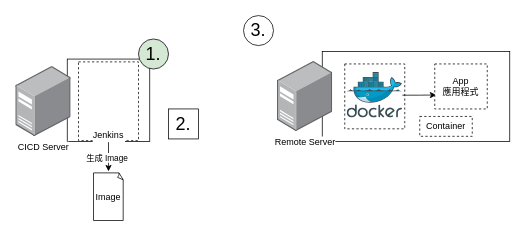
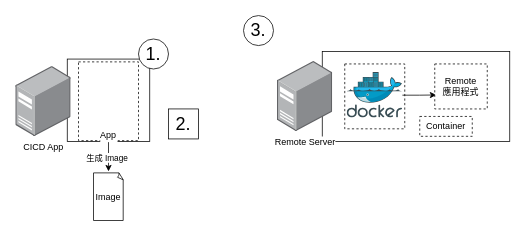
- <mxCell id="16" value="&lt;font style=&quot;font-size: 24px;&quot;&gt;1.&lt;/font&gt;" style="ellipse;whiteSpace=wrap;html=1;fillColor=#d5e8d4;" vertex="1" parent="1"><mxGeometry x="184" y="51.5" width="40" height="40" as="geometry" /></mxCell>
+ <mxCell id="16" value="&lt;font style=&quot;font-size: 24px;&quot;&gt;1.&lt;/font&gt;" style="ellipse;whiteSpace=wrap;html=1;" vertex="1" parent="1"><mxGeometry x="184" y="51.5" width="40" height="40" as="geometry" /></mxCell>
- <mxCell id="13" value="App&lt;div&gt;應用程式&lt;/div&gt;" style="rounded=0;whiteSpace=wrap;html=1;dashed=1;" parent="1" vertex="1"><mxGeometry x="579" y="84.75" width="70" height="60" as="geometry" /></mxCell>
+ <mxCell id="13" value="Remote&lt;div&gt;應用程式&lt;/div&gt;" style="rounded=0;whiteSpace=wrap;html=1;dashed=1;" parent="1" vertex="1"><mxGeometry x="579" y="84.75" width="70" height="60" as="geometry" /></mxCell>
- <mxCell id="6" value="Jenkins" style="shape=image;verticalLabelPosition=bottom;labelBackgroundColor=default;verticalAlign=top;aspect=fixed;imageAspect=0;image=https://s4.itho.me/sites/default/files/images/733%20%E5%B0%81%E9%9D%A25%20(P28-4%E5%A4%A7%E5%B7%A5%E5%85%B7-Jenkins)-400.png;" vertex="1" parent="1"><mxGeometry x="114" y="82" width="60" height="84" as="geometry" /></mxCell>
+ <mxCell id="6" value="App" style="shape=image;verticalLabelPosition=bottom;labelBackgroundColor=default;verticalAlign=top;aspect=fixed;imageAspect=0;image=https://s4.itho.me/sites/default/files/images/733%20%E5%B0%81%E9%9D%A25%20(P28-4%E5%A4%A7%E5%B7%A5%E5%85%B7-Jenkins)-400.png;" vertex="1" parent="1"><mxGeometry x="114" y="82" width="60" height="84" as="geometry" /></mxCell>
- <mxCell id="14" value="CICD Server" style="image;points=[];aspect=fixed;html=1;align=center;shadow=0;dashed=0;image=img/lib/allied_telesis/computer_and_terminals/Server_Desktop.svg;" vertex="1" parent="1"><mxGeometry x="20.24" y="88" width="73.76" height="93.5" as="geometry" /></mxCell>
+ <mxCell id="14" value="CICD App" style="image;points=[];aspect=fixed;html=1;align=center;shadow=0;dashed=0;image=img/lib/allied_telesis/computer_and_terminals/Server_Desktop.svg;" vertex="1" parent="1"><mxGeometry x="20.24" y="88" width="73.76" height="93.5" as="geometry" /></mxCell>
